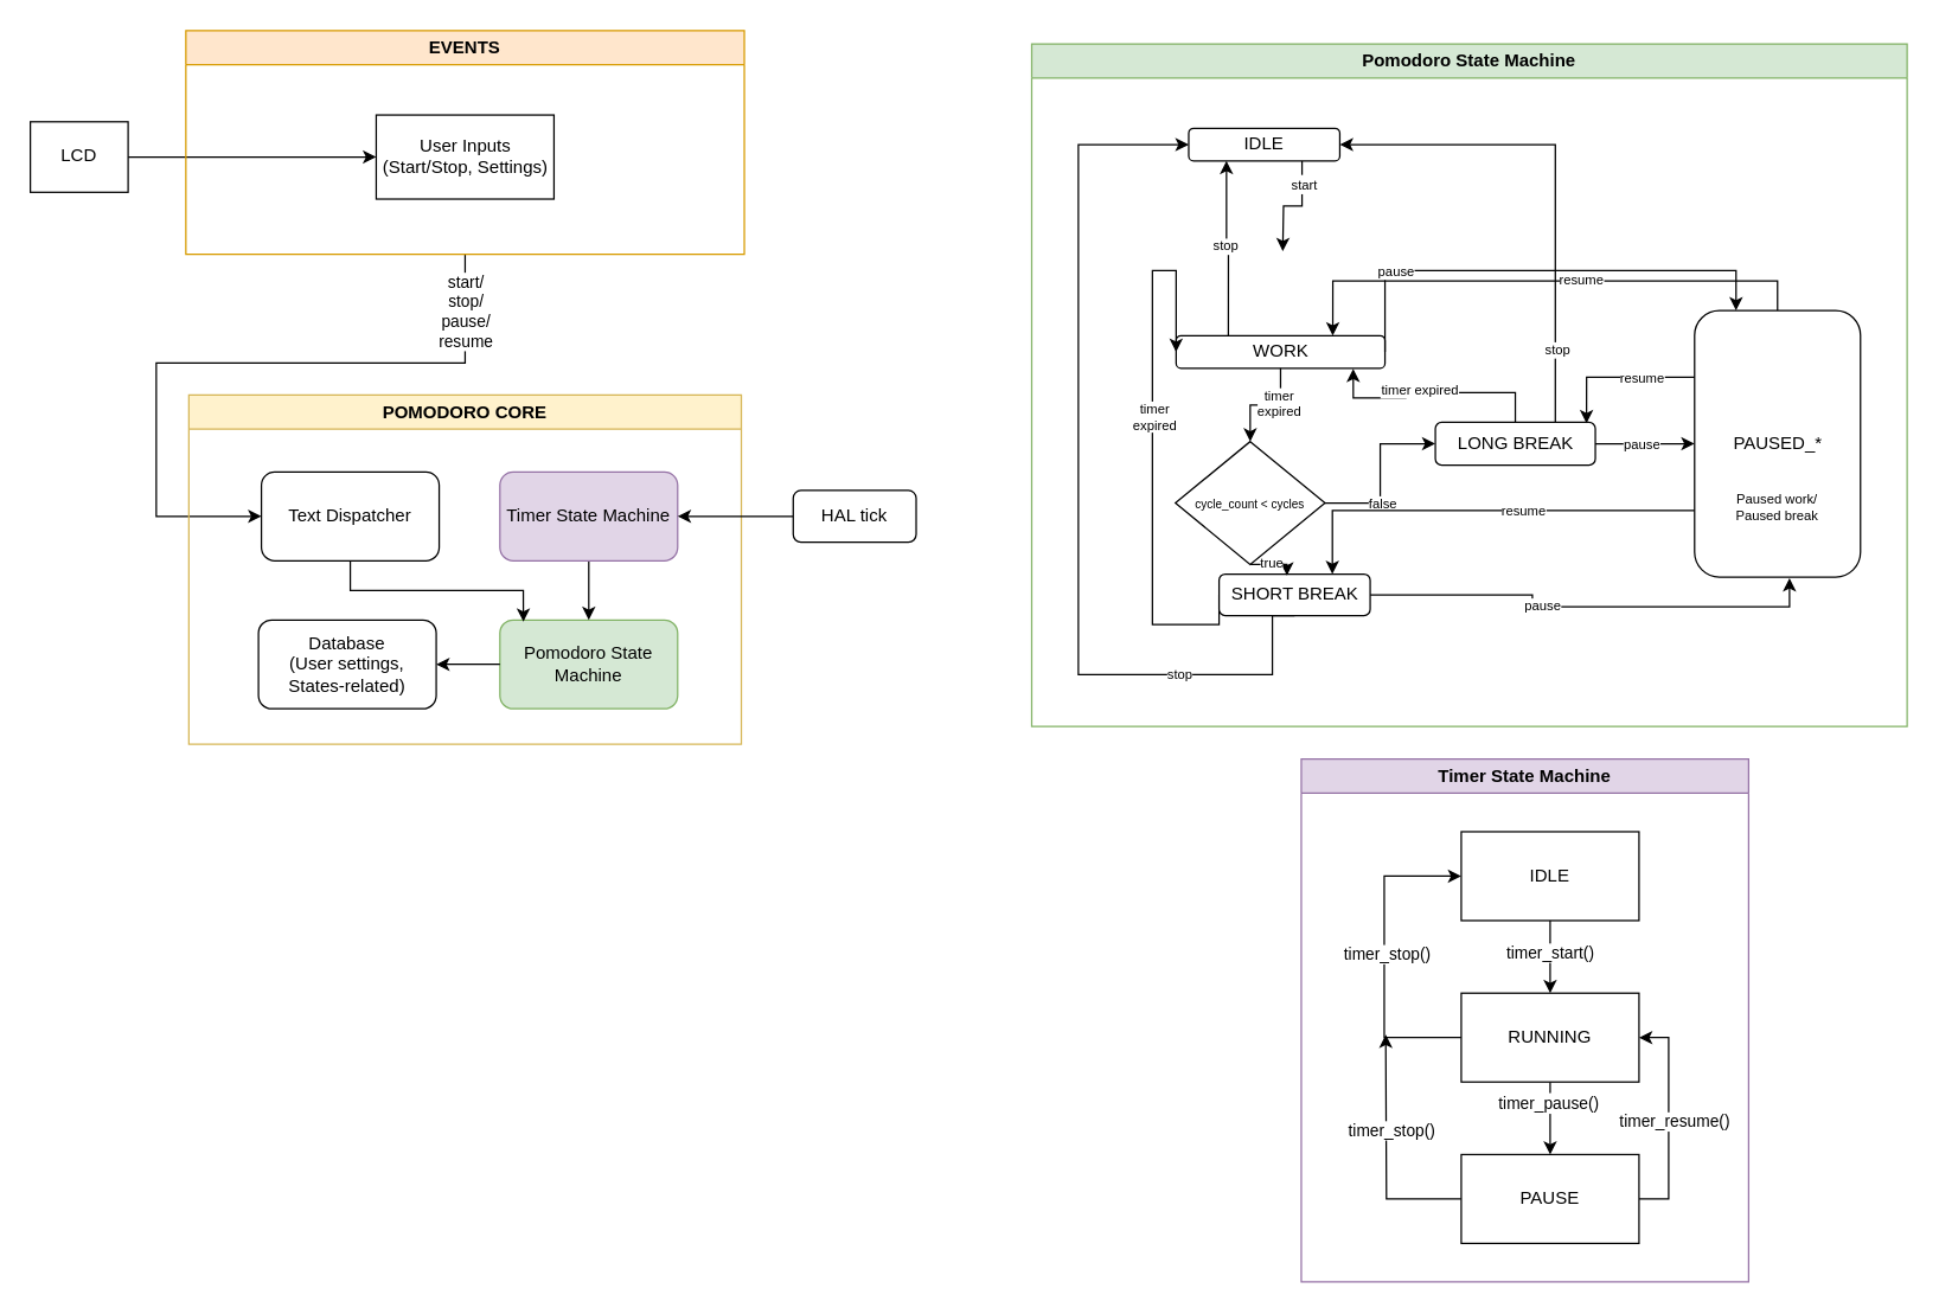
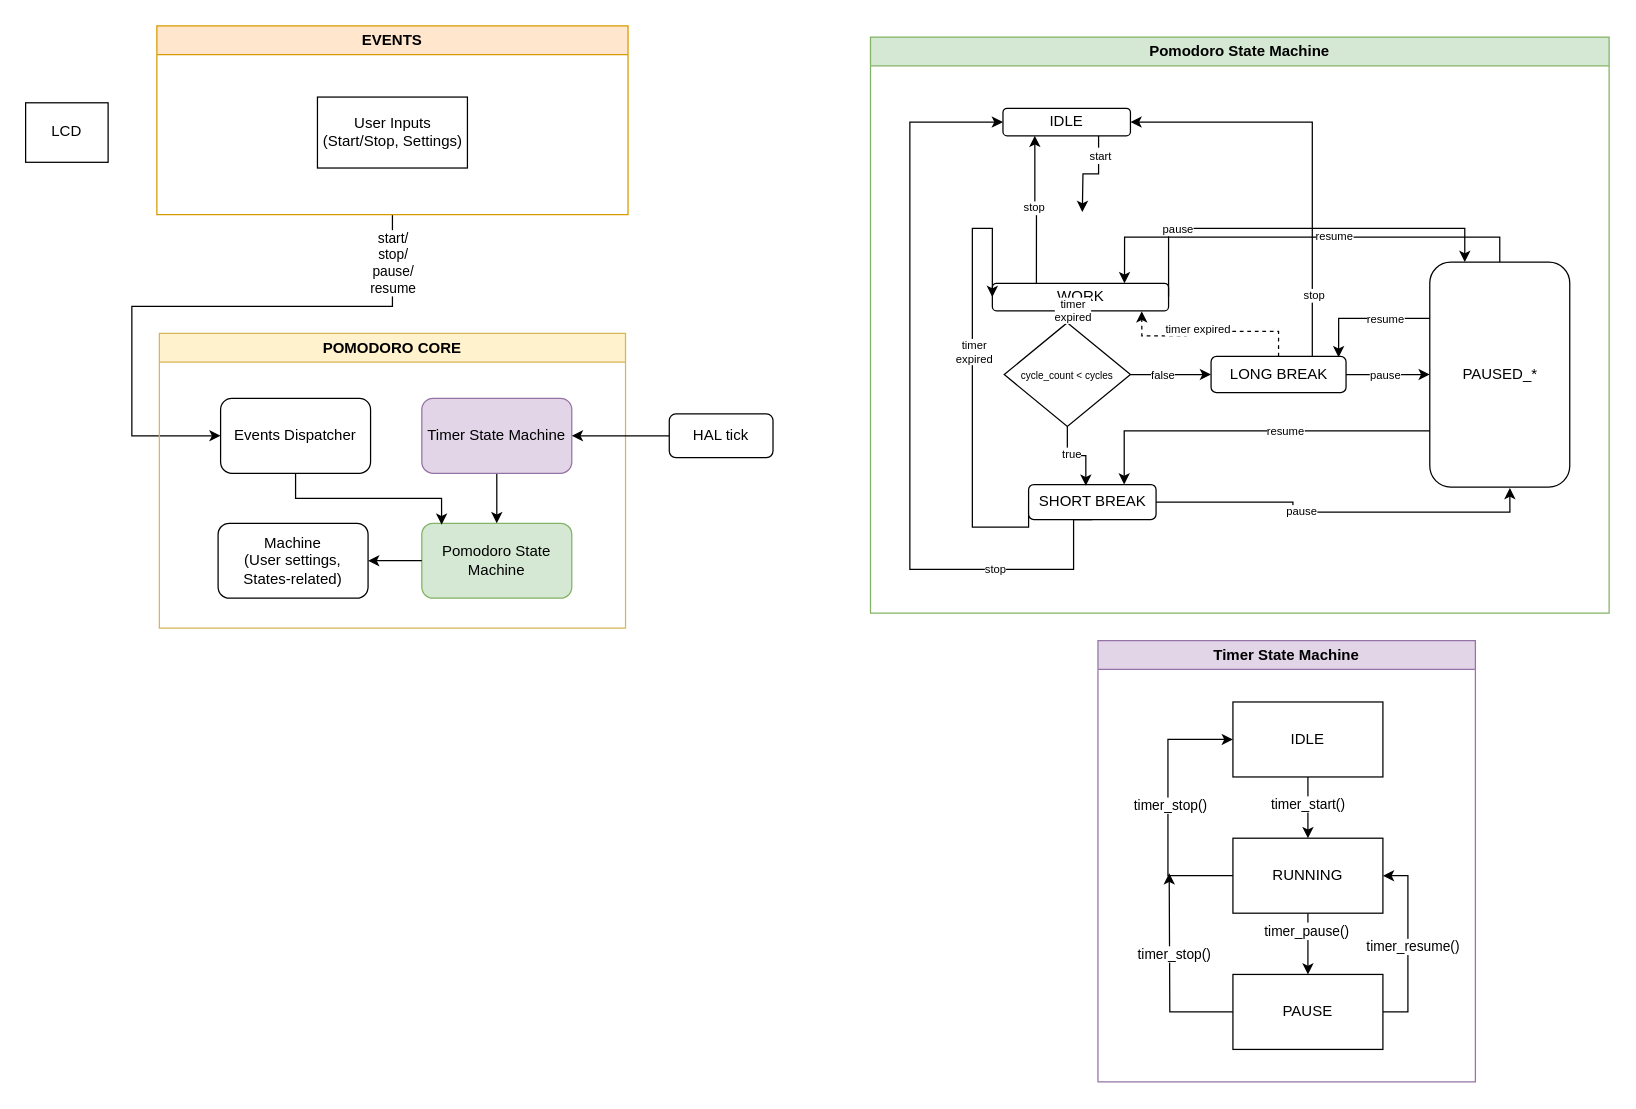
- <mxCell id="43" style="edgeStyle=orthogonalEdgeStyle;rounded=0;orthogonalLoop=1;jettySize=auto;html=1;exitX=1;exitY=0.5;exitDx=0;exitDy=0;entryX=0;entryY=0.5;entryDx=0;entryDy=0;" parent="1" source="44" target="48" edge="1"><mxGeometry relative="1" as="geometry" /></mxCell>
- <mxCell id="16" style="edgeStyle=orthogonalEdgeStyle;rounded=0;orthogonalLoop=1;jettySize=auto;html=1;exitX=0.5;exitY=0;exitDx=0;exitDy=0;entryX=0.848;entryY=1.019;entryDx=0;entryDy=0;entryPerimeter=0;movable=1;resizable=1;rotatable=1;deletable=1;editable=1;locked=0;connectable=1;" parent="4" source="20" target="8" edge="1"><mxGeometry relative="1" as="geometry" /></mxCell>
+ <mxCell id="16" style="edgeStyle=orthogonalEdgeStyle;rounded=0;orthogonalLoop=1;jettySize=auto;html=1;exitX=0.5;exitY=0;exitDx=0;exitDy=0;entryX=0.848;entryY=1.019;entryDx=0;entryDy=0;entryPerimeter=0;movable=1;resizable=1;rotatable=1;deletable=1;editable=1;locked=0;connectable=1;dashed=1;" parent="4" source="20" target="8" edge="1"><mxGeometry relative="1" as="geometry" /></mxCell>
- <mxCell id="25" value="&lt;font style=&quot;font-size: 8px;&quot;&gt;cycle_count &amp;lt; cycles&lt;/font&gt;" style="rhombus;whiteSpace=wrap;html=1;movable=1;resizable=1;rotatable=1;deletable=1;editable=1;locked=0;connectable=1;" parent="4" vertex="1"><mxGeometry x="65.5" y="211.5" width="101" height="83" as="geometry" /></mxCell>
+ <mxCell id="25" value="&lt;font style=&quot;font-size: 8px;&quot;&gt;cycle_count &amp;lt; cycles&lt;/font&gt;" style="rhombus;whiteSpace=wrap;html=1;movable=1;resizable=1;rotatable=1;deletable=1;editable=1;locked=0;connectable=1;" parent="4" vertex="1"><mxGeometry x="75.5" y="171.5" width="101" height="83" as="geometry" /></mxCell>
- <mxCell id="30" value="Paused work/&lt;br&gt;Paused break" style="text;html=1;strokeColor=none;fillColor=none;align=center;verticalAlign=middle;whiteSpace=wrap;rounded=0;fontSize=9;movable=1;resizable=1;rotatable=1;deletable=1;editable=1;locked=0;connectable=1;" parent="28" vertex="1"><mxGeometry x="19.5" y="109" width="73" height="48" as="geometry" /></mxCell>
- <mxCell id="52" value="Text Dispatcher" style="rounded=1;whiteSpace=wrap;html=1;movable=1;resizable=1;rotatable=1;deletable=1;editable=1;locked=0;connectable=1;" parent="49" vertex="1"><mxGeometry x="49" y="52" width="120" height="60" as="geometry" /></mxCell>
+ <mxCell id="52" value="Events Dispatcher" style="rounded=1;whiteSpace=wrap;html=1;movable=1;resizable=1;rotatable=1;deletable=1;editable=1;locked=0;connectable=1;" parent="49" vertex="1"><mxGeometry x="49" y="52" width="120" height="60" as="geometry" /></mxCell>
- <mxCell id="53" value="Database&lt;br&gt;(User settings,&lt;br&gt;States-related)" style="rounded=1;whiteSpace=wrap;html=1;movable=1;resizable=1;rotatable=1;deletable=1;editable=1;locked=0;connectable=1;" parent="49" vertex="1"><mxGeometry x="47" y="152" width="120" height="60" as="geometry" /></mxCell>
+ <mxCell id="53" value="Machine&lt;br&gt;(User settings,&lt;br&gt;States-related)" style="rounded=1;whiteSpace=wrap;html=1;movable=1;resizable=1;rotatable=1;deletable=1;editable=1;locked=0;connectable=1;" parent="49" vertex="1"><mxGeometry x="47" y="152" width="120" height="60" as="geometry" /></mxCell>
